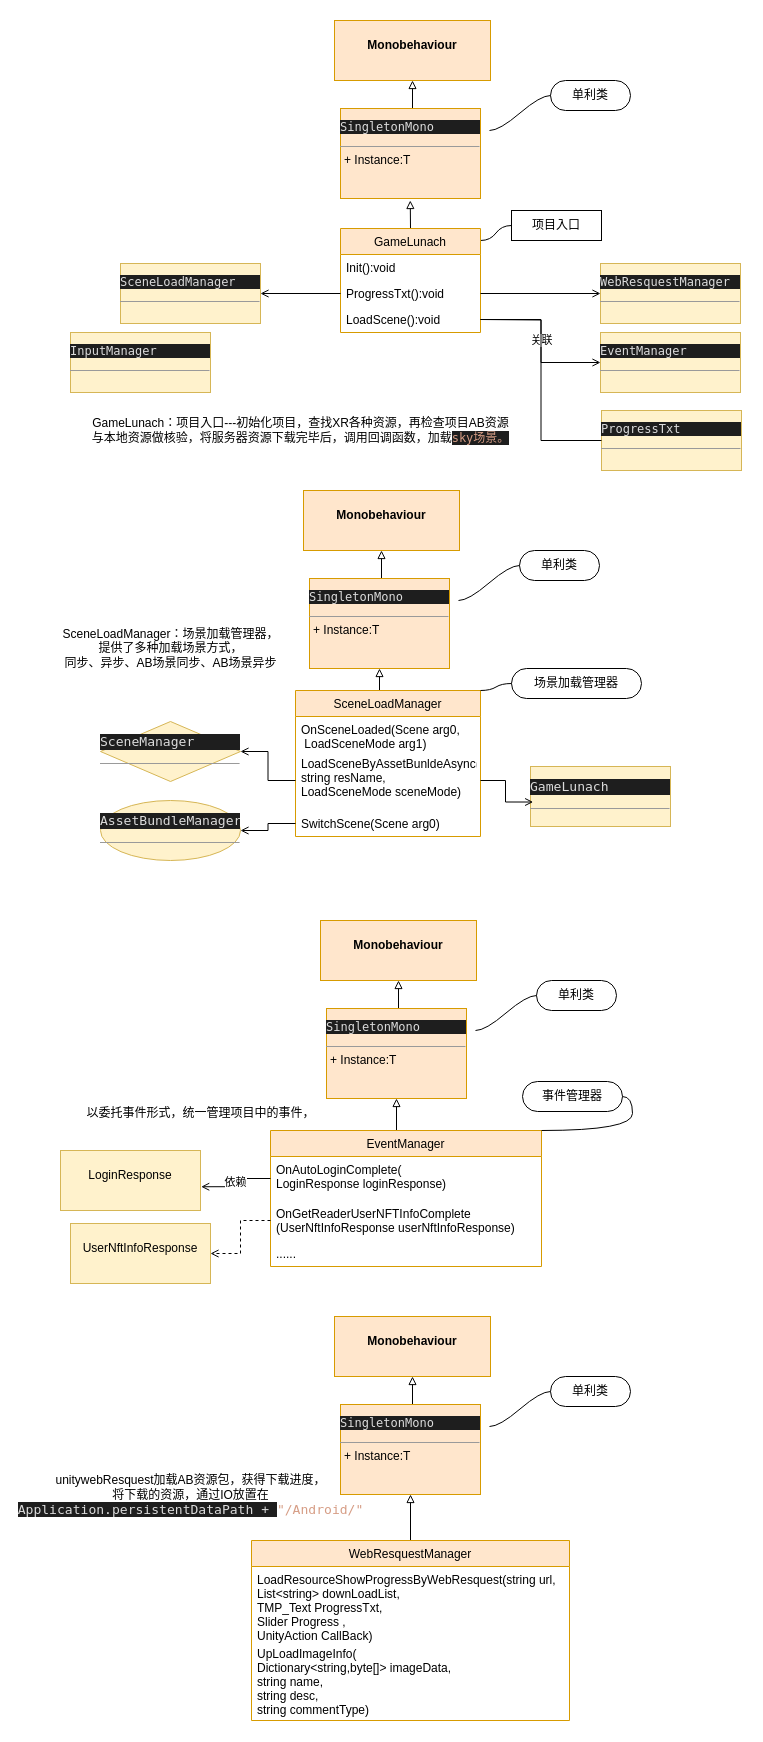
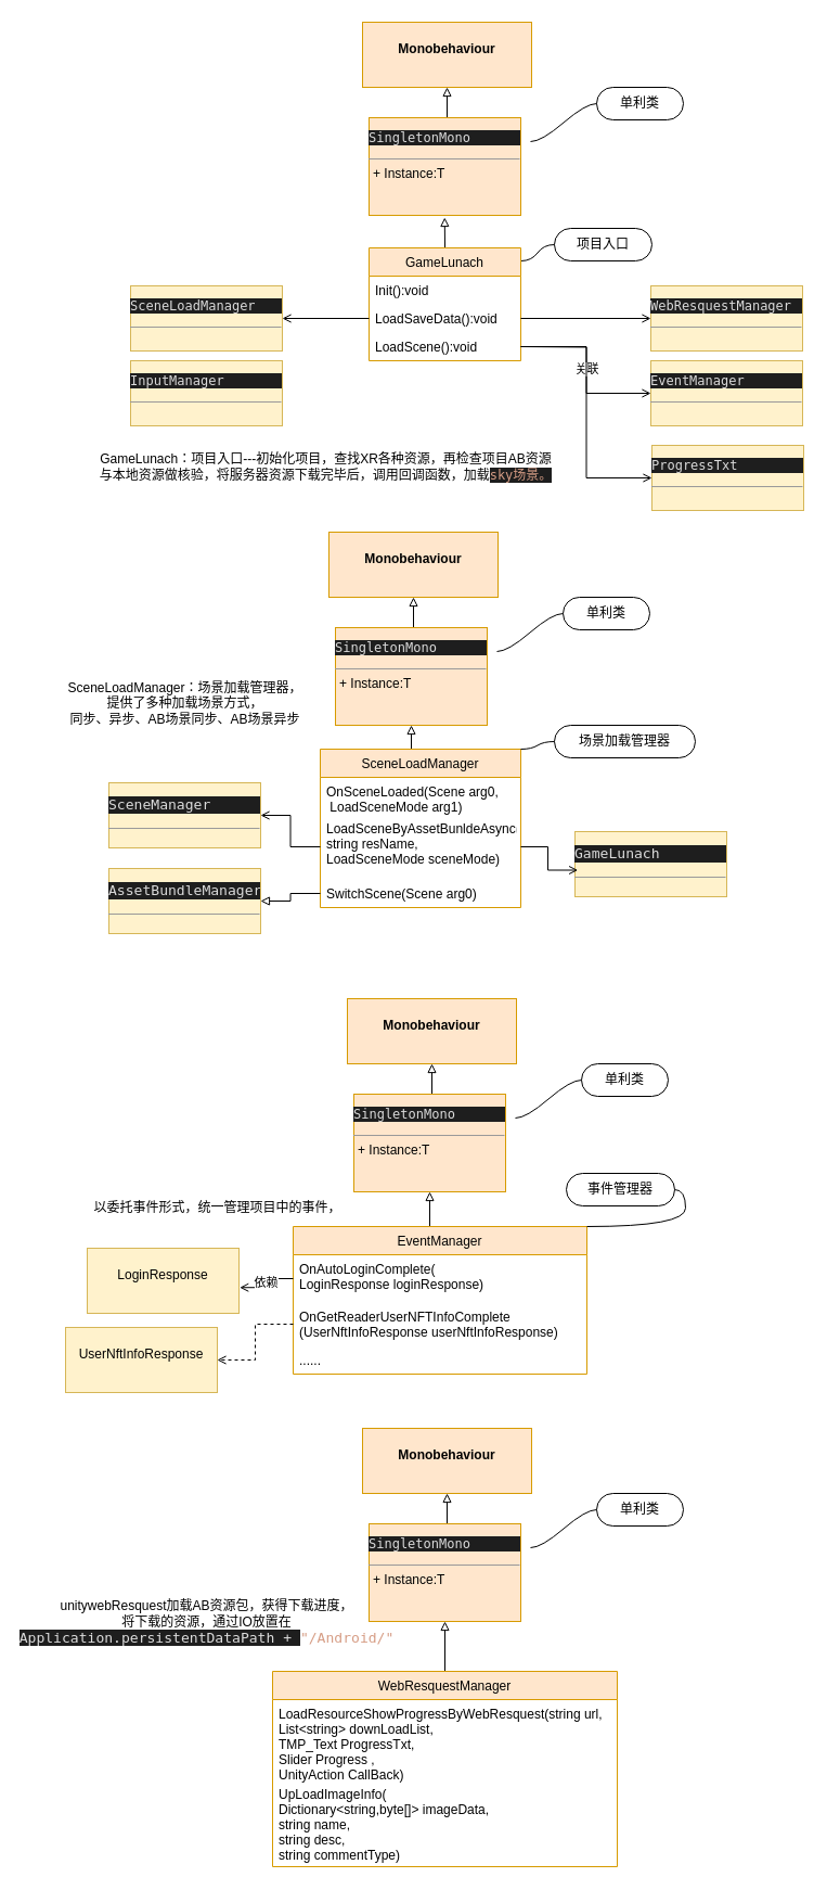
- <mxCell id="2" value="项目入口" style="whiteSpace=wrap;html=1;arcSize=50;align=center;verticalAlign=middle;strokeWidth=1;autosize=1;spacing=4;treeFolding=1;treeMoving=1;newEdgeStyle={&quot;edgeStyle&quot;:&quot;entityRelationEdgeStyle&quot;,&quot;startArrow&quot;:&quot;none&quot;,&quot;endArrow&quot;:&quot;none&quot;,&quot;segment&quot;:10,&quot;curved&quot;:1};rounded=0;" vertex="1" parent="1"><mxGeometry x="511" y="210" width="90" height="30" as="geometry" /></mxCell>
+ <mxCell id="2" value="项目入口" style="whiteSpace=wrap;html=1;rounded=1;arcSize=50;align=center;verticalAlign=middle;strokeWidth=1;autosize=1;spacing=4;treeFolding=1;treeMoving=1;newEdgeStyle={&quot;edgeStyle&quot;:&quot;entityRelationEdgeStyle&quot;,&quot;startArrow&quot;:&quot;none&quot;,&quot;endArrow&quot;:&quot;none&quot;,&quot;segment&quot;:10,&quot;curved&quot;:1};" vertex="1" parent="1"><mxGeometry x="511" y="210" width="90" height="30" as="geometry" /></mxCell>
- <mxCell id="7" value="ProgressTxt():void" style="text;strokeColor=none;fillColor=none;align=left;verticalAlign=top;spacingLeft=4;spacingRight=4;overflow=hidden;rotatable=0;points=[[0,0.5],[1,0.5]];portConstraint=eastwest;" vertex="1" parent="5"><mxGeometry y="52" width="140" height="26" as="geometry" /></mxCell>
+ <mxCell id="7" value="LoadSaveData():void" style="text;strokeColor=none;fillColor=none;align=left;verticalAlign=top;spacingLeft=4;spacingRight=4;overflow=hidden;rotatable=0;points=[[0,0.5],[1,0.5]];portConstraint=eastwest;" vertex="1" parent="5"><mxGeometry y="52" width="140" height="26" as="geometry" /></mxCell>
- <mxCell id="15" value="&lt;pre style=&quot;background-color:#1e1e1e;color:#dcdcdc;font-family:'Consolas',monospace;font-size:9.0pt;&quot;&gt;InputManager&lt;/pre&gt;&lt;hr size=&quot;1&quot;&gt;&lt;div style=&quot;height:2px;&quot;&gt;&lt;/div&gt;" style="verticalAlign=top;align=left;overflow=fill;fontSize=12;fontFamily=Helvetica;html=1;labelBackgroundColor=none;fillColor=#fff2cc;strokeColor=#d6b656;" vertex="1" parent="1"><mxGeometry x="70" y="332" width="140" height="60" as="geometry" /></mxCell>
+ <mxCell id="15" value="&lt;pre style=&quot;background-color:#1e1e1e;color:#dcdcdc;font-family:'Consolas',monospace;font-size:9.0pt;&quot;&gt;InputManager&lt;/pre&gt;&lt;hr size=&quot;1&quot;&gt;&lt;div style=&quot;height:2px;&quot;&gt;&lt;/div&gt;" style="verticalAlign=top;align=left;overflow=fill;fontSize=12;fontFamily=Helvetica;html=1;labelBackgroundColor=none;fillColor=#fff2cc;strokeColor=#d6b656;" vertex="1" parent="1"><mxGeometry x="120" y="332" width="140" height="60" as="geometry" /></mxCell>
- <mxCell id="25" style="edgeStyle=orthogonalEdgeStyle;rounded=0;orthogonalLoop=1;jettySize=auto;html=1;exitX=1;exitY=0.5;exitDx=0;exitDy=0;entryX=0;entryY=0.5;entryDx=0;entryDy=0;endArrow=none;endFill=0;" edge="1" parent="1" source="8" target="24"><mxGeometry relative="1" as="geometry" /></mxCell>
+ <mxCell id="25" style="edgeStyle=orthogonalEdgeStyle;rounded=0;orthogonalLoop=1;jettySize=auto;html=1;exitX=1;exitY=0.5;exitDx=0;exitDy=0;entryX=0;entryY=0.5;entryDx=0;entryDy=0;endArrow=open;endFill=0;" edge="1" parent="1" source="8" target="24"><mxGeometry relative="1" as="geometry" /></mxCell>
- <mxCell id="34" value="&lt;pre style=&quot;background-color:#1e1e1e;color:#dcdcdc;font-family:'Consolas',monospace;font-size:9.8pt;&quot;&gt;SceneManager&lt;/pre&gt;&lt;hr size=&quot;1&quot;&gt;&lt;div style=&quot;height:2px;&quot;&gt;&lt;/div&gt;" style="rhombus;verticalAlign=top;align=left;overflow=fill;fontSize=12;fontFamily=Helvetica;html=1;labelBackgroundColor=none;fillColor=#fff2cc;strokeColor=#d6b656;" vertex="1" parent="1"><mxGeometry x="100" y="721" width="140" height="60" as="geometry" /></mxCell>
+ <mxCell id="34" value="&lt;pre style=&quot;background-color:#1e1e1e;color:#dcdcdc;font-family:'Consolas',monospace;font-size:9.8pt;&quot;&gt;SceneManager&lt;/pre&gt;&lt;hr size=&quot;1&quot;&gt;&lt;div style=&quot;height:2px;&quot;&gt;&lt;/div&gt;" style="verticalAlign=top;align=left;overflow=fill;fontSize=12;fontFamily=Helvetica;html=1;labelBackgroundColor=none;fillColor=#fff2cc;strokeColor=#d6b656;" vertex="1" parent="1"><mxGeometry x="100" y="721" width="140" height="60" as="geometry" /></mxCell>
- <mxCell id="36" value="&lt;pre style=&quot;background-color:#1e1e1e;color:#dcdcdc;font-family:'Consolas',monospace;font-size:9.8pt;&quot;&gt;AssetBundleManager&lt;/pre&gt;&lt;hr size=&quot;1&quot;&gt;&lt;div style=&quot;height:2px;&quot;&gt;&lt;/div&gt;" style="ellipse;verticalAlign=top;align=left;overflow=fill;fontSize=12;fontFamily=Helvetica;html=1;labelBackgroundColor=none;fillColor=#fff2cc;strokeColor=#d6b656;" vertex="1" parent="1"><mxGeometry x="100" y="800" width="140" height="60" as="geometry" /></mxCell>
+ <mxCell id="36" value="&lt;pre style=&quot;background-color:#1e1e1e;color:#dcdcdc;font-family:'Consolas',monospace;font-size:9.8pt;&quot;&gt;AssetBundleManager&lt;/pre&gt;&lt;hr size=&quot;1&quot;&gt;&lt;div style=&quot;height:2px;&quot;&gt;&lt;/div&gt;" style="verticalAlign=top;align=left;overflow=fill;fontSize=12;fontFamily=Helvetica;html=1;labelBackgroundColor=none;fillColor=#fff2cc;strokeColor=#d6b656;" vertex="1" parent="1"><mxGeometry x="100" y="800" width="140" height="60" as="geometry" /></mxCell>
- <mxCell id="37" style="edgeStyle=orthogonalEdgeStyle;rounded=0;orthogonalLoop=1;jettySize=auto;html=1;exitX=0;exitY=0.5;exitDx=0;exitDy=0;entryX=1;entryY=0.5;entryDx=0;entryDy=0;endArrow=open;endFill=0;" edge="1" parent="1" source="23" target="36"><mxGeometry relative="1" as="geometry" /></mxCell>
+ <mxCell id="37" style="edgeStyle=orthogonalEdgeStyle;rounded=0;orthogonalLoop=1;jettySize=auto;html=1;exitX=0;exitY=0.5;exitDx=0;exitDy=0;entryX=1;entryY=0.5;entryDx=0;entryDy=0;endArrow=block;endFill=0;" edge="1" parent="1" source="23" target="36"><mxGeometry relative="1" as="geometry" /></mxCell>
- <mxCell id="54" value="&lt;p style=&quot;margin:0px;margin-top:4px;text-align:center;&quot;&gt;&lt;br&gt;&lt;span style=&quot;text-align: left;&quot;&gt;LoginResponse&lt;/span&gt;&lt;br&gt;&lt;/p&gt;" style="verticalAlign=top;align=left;overflow=fill;fontSize=12;fontFamily=Helvetica;html=1;labelBackgroundColor=none;fillColor=#fff2cc;strokeColor=#d6b656;" vertex="1" parent="1"><mxGeometry x="60" y="1150" width="140" height="60" as="geometry" /></mxCell>
+ <mxCell id="54" value="&lt;p style=&quot;margin:0px;margin-top:4px;text-align:center;&quot;&gt;&lt;br&gt;&lt;span style=&quot;text-align: left;&quot;&gt;LoginResponse&lt;/span&gt;&lt;br&gt;&lt;/p&gt;" style="verticalAlign=top;align=left;overflow=fill;fontSize=12;fontFamily=Helvetica;html=1;labelBackgroundColor=none;fillColor=#fff2cc;strokeColor=#d6b656;" vertex="1" parent="1"><mxGeometry x="80" y="1150" width="140" height="60" as="geometry" /></mxCell>
- <mxCell id="55" value="&lt;p style=&quot;margin:0px;margin-top:4px;text-align:center;&quot;&gt;&lt;br&gt;&lt;span style=&quot;text-align: left;&quot;&gt;UserNftInfoResponse&lt;/span&gt;&lt;br&gt;&lt;/p&gt;" style="verticalAlign=top;align=left;overflow=fill;fontSize=12;fontFamily=Helvetica;html=1;labelBackgroundColor=none;fillColor=#fff2cc;strokeColor=#d6b656;" vertex="1" parent="1"><mxGeometry x="70" y="1223" width="140" height="60" as="geometry" /></mxCell>
+ <mxCell id="55" value="&lt;p style=&quot;margin:0px;margin-top:4px;text-align:center;&quot;&gt;&lt;br&gt;&lt;span style=&quot;text-align: left;&quot;&gt;UserNftInfoResponse&lt;/span&gt;&lt;br&gt;&lt;/p&gt;" style="verticalAlign=top;align=left;overflow=fill;fontSize=12;fontFamily=Helvetica;html=1;labelBackgroundColor=none;fillColor=#fff2cc;strokeColor=#d6b656;" vertex="1" parent="1"><mxGeometry x="60" y="1223" width="140" height="60" as="geometry" /></mxCell>
